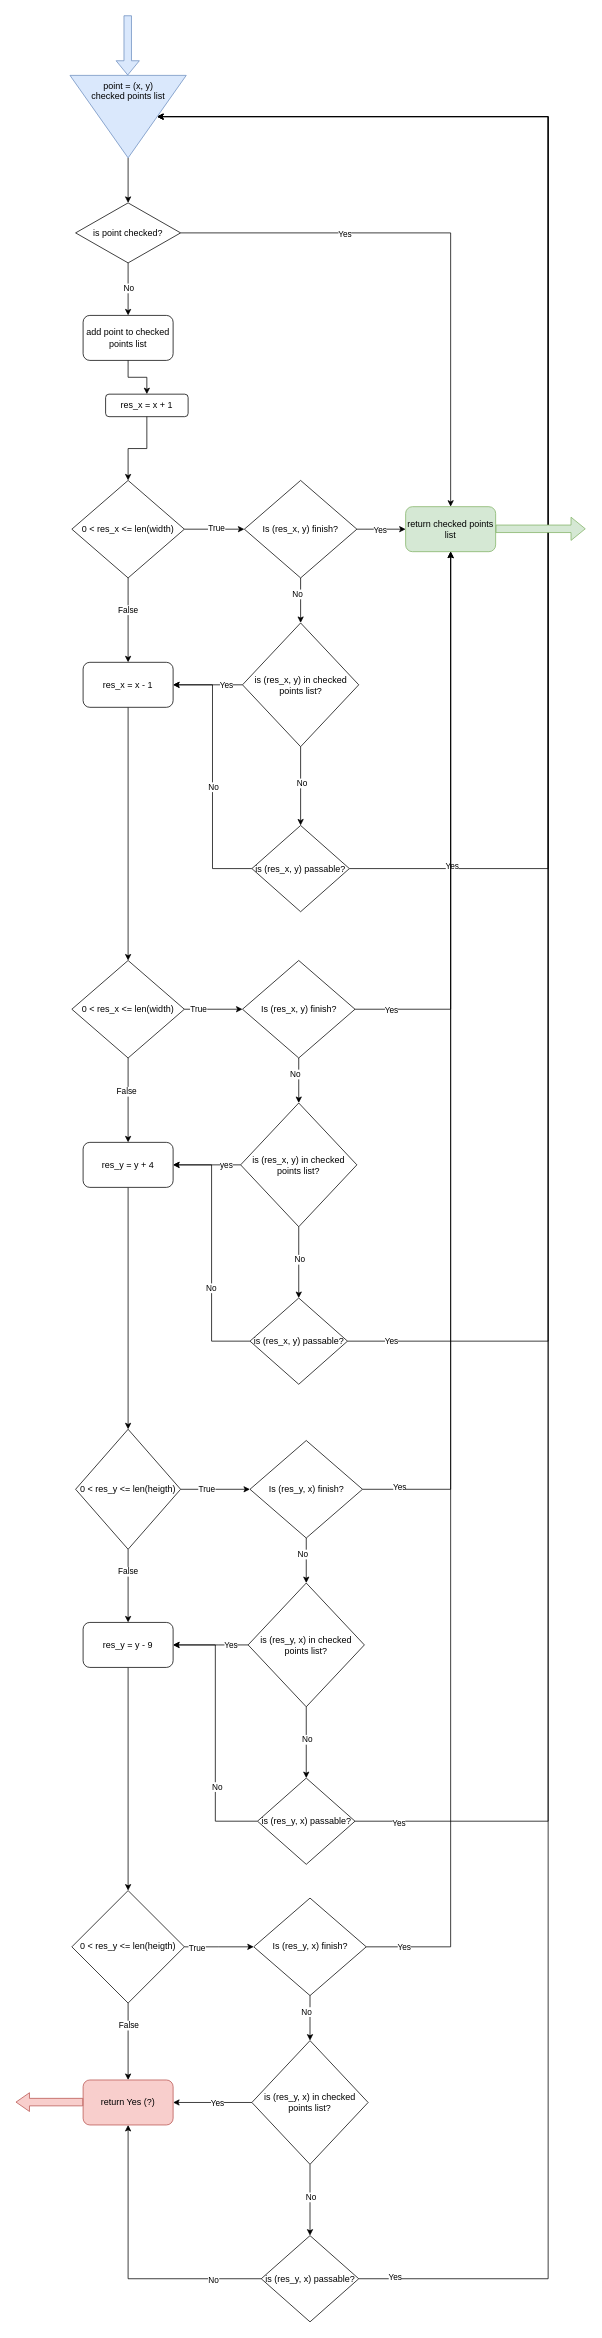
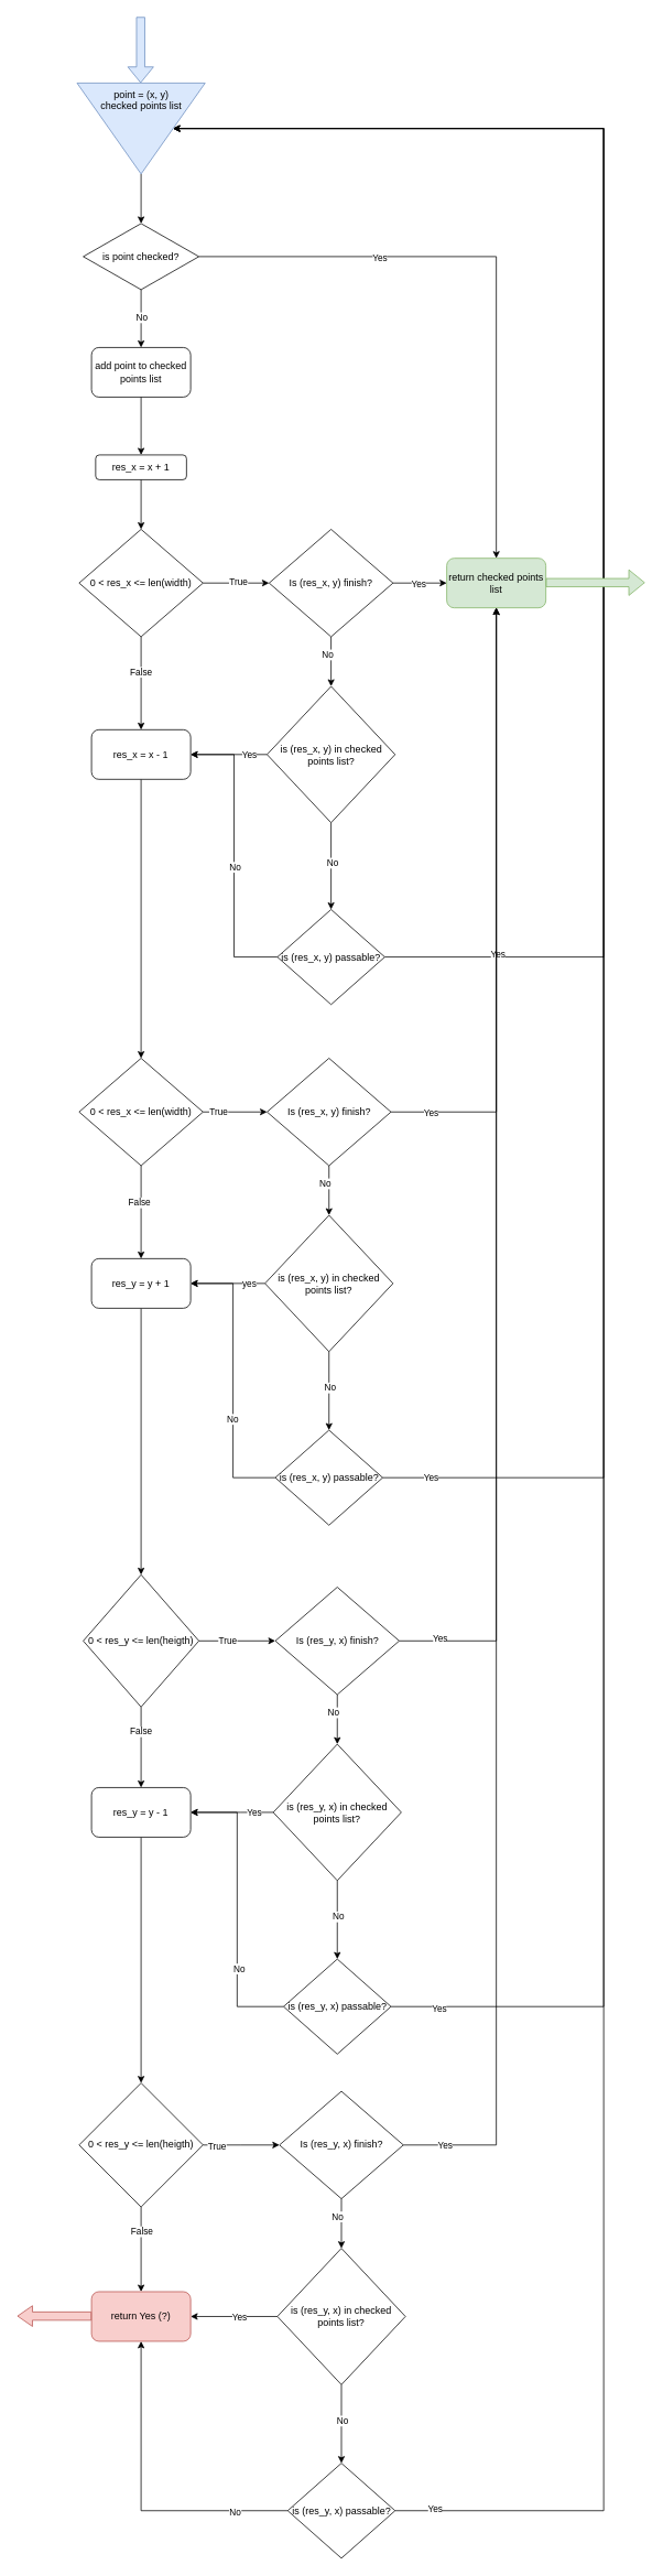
- <mxCell id="10" value="res_x = x + 1" style="text;html=1;align=center;verticalAlign=middle;whiteSpace=wrap;rounded=1;strokeColor=default;" vertex="1" parent="1"><mxGeometry x="140" y="525" width="110" height="30" as="geometry" /></mxCell>
+ <mxCell id="10" value="res_x = x + 1" style="text;html=1;align=center;verticalAlign=middle;whiteSpace=wrap;rounded=1;strokeColor=default;" vertex="1" parent="1"><mxGeometry x="115" y="550" width="110" height="30" as="geometry" /></mxCell>
- <mxCell id="56" value="res_y = y + 4" style="whiteSpace=wrap;html=1;rounded=1;" vertex="1" parent="1"><mxGeometry x="110" y="1522.5" width="120" height="60" as="geometry" /></mxCell>
+ <mxCell id="56" value="res_y = y + 1" style="whiteSpace=wrap;html=1;rounded=1;" vertex="1" parent="1"><mxGeometry x="110" y="1522.5" width="120" height="60" as="geometry" /></mxCell>
- <mxCell id="80" value="res_y = y - 9" style="whiteSpace=wrap;html=1;rounded=1;" vertex="1" parent="1"><mxGeometry x="110" y="2162.5" width="120" height="60" as="geometry" /></mxCell>
+ <mxCell id="80" value="res_y = y - 1" style="whiteSpace=wrap;html=1;rounded=1;" vertex="1" parent="1"><mxGeometry x="110" y="2162.5" width="120" height="60" as="geometry" /></mxCell>
